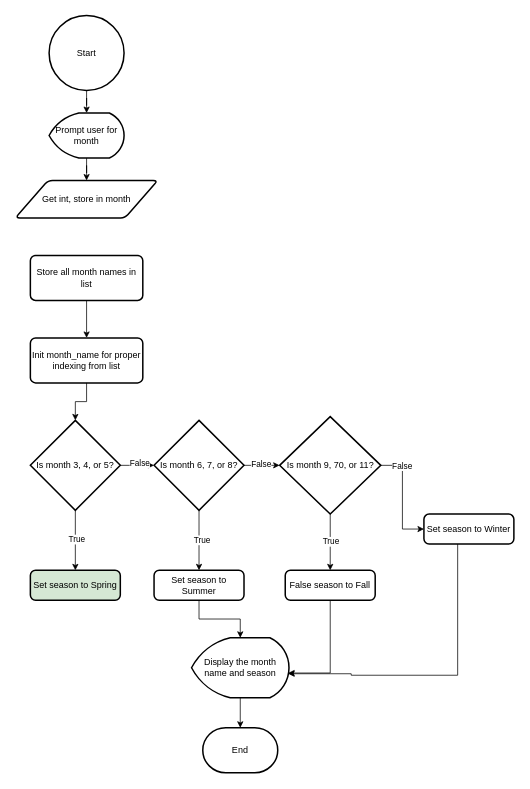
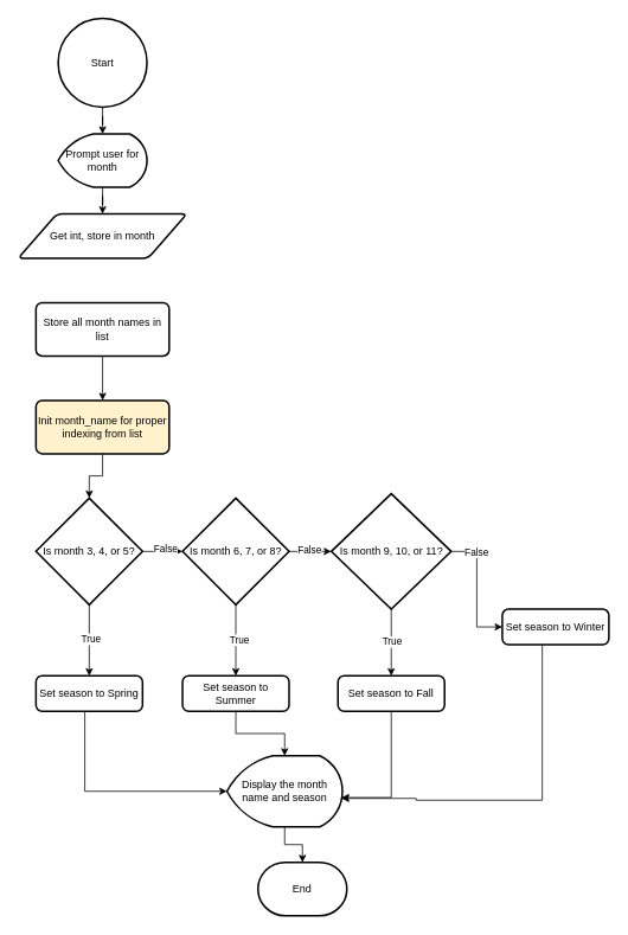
- <mxCell id="9" value="Init month_name for proper indexing from list" style="rounded=1;whiteSpace=wrap;html=1;absoluteArcSize=1;arcSize=14;strokeWidth=2;" vertex="1" parent="1"><mxGeometry x="40" y="450" width="150" height="60" as="geometry" /></mxCell>
+ <mxCell id="9" value="Init month_name for proper indexing from list" style="rounded=1;whiteSpace=wrap;html=1;absoluteArcSize=1;arcSize=14;strokeWidth=2;fillColor=#fff2cc;" vertex="1" parent="1"><mxGeometry x="40" y="450" width="150" height="60" as="geometry" /></mxCell>
- <mxCell id="24" value="Is month 9, 70, or 11?" style="strokeWidth=2;html=1;shape=mxgraph.flowchart.decision;whiteSpace=wrap;" vertex="1" parent="1"><mxGeometry x="372.5" y="555" width="135" height="130" as="geometry" /></mxCell>
+ <mxCell id="24" value="Is month 9, 10, or 11?" style="strokeWidth=2;html=1;shape=mxgraph.flowchart.decision;whiteSpace=wrap;" vertex="1" parent="1"><mxGeometry x="372.5" y="555" width="135" height="130" as="geometry" /></mxCell>
- <mxCell id="13" value="Set season to Spring" style="rounded=1;whiteSpace=wrap;html=1;absoluteArcSize=1;arcSize=14;strokeWidth=2;fillColor=#d5e8d4;" vertex="1" parent="1"><mxGeometry x="40" y="760" width="120" height="40" as="geometry" /></mxCell>
+ <mxCell id="13" value="Set season to Spring" style="rounded=1;whiteSpace=wrap;html=1;absoluteArcSize=1;arcSize=14;strokeWidth=2;" vertex="1" parent="1"><mxGeometry x="40" y="760" width="120" height="40" as="geometry" /></mxCell>
- <mxCell id="15" value="False season to Fall" style="rounded=1;whiteSpace=wrap;html=1;absoluteArcSize=1;arcSize=14;strokeWidth=2;" vertex="1" parent="1"><mxGeometry x="380" y="760" width="120" height="40" as="geometry" /></mxCell>
+ <mxCell id="15" value="Set season to Fall" style="rounded=1;whiteSpace=wrap;html=1;absoluteArcSize=1;arcSize=14;strokeWidth=2;" vertex="1" parent="1"><mxGeometry x="380" y="760" width="120" height="40" as="geometry" /></mxCell>
+ <mxCell id="33" style="edgeStyle=orthogonalEdgeStyle;rounded=0;orthogonalLoop=1;jettySize=auto;html=1;entryX=0;entryY=0.5;entryDx=0;entryDy=0;entryPerimeter=0;" edge="1" parent="1" source="13" target="26"><mxGeometry relative="1" as="geometry"><Array as="points"><mxPoint x="95" y="890" /></Array></mxGeometry></mxCell>
- <mxCell id="3" value="End" style="strokeWidth=2;html=1;shape=mxgraph.flowchart.terminator;whiteSpace=wrap;" vertex="1" parent="1"><mxGeometry x="270" y="970" width="100" height="60" as="geometry" /></mxCell>
+ <mxCell id="3" value="End" style="strokeWidth=2;html=1;shape=mxgraph.flowchart.terminator;whiteSpace=wrap;" vertex="1" parent="1"><mxGeometry x="290" y="970" width="100" height="60" as="geometry" /></mxCell>
